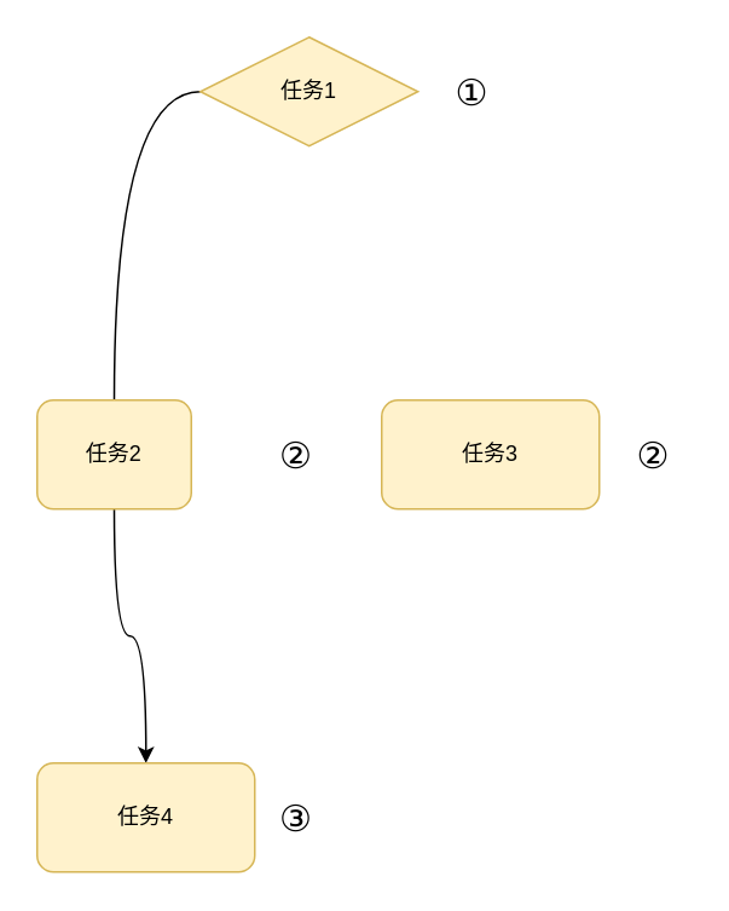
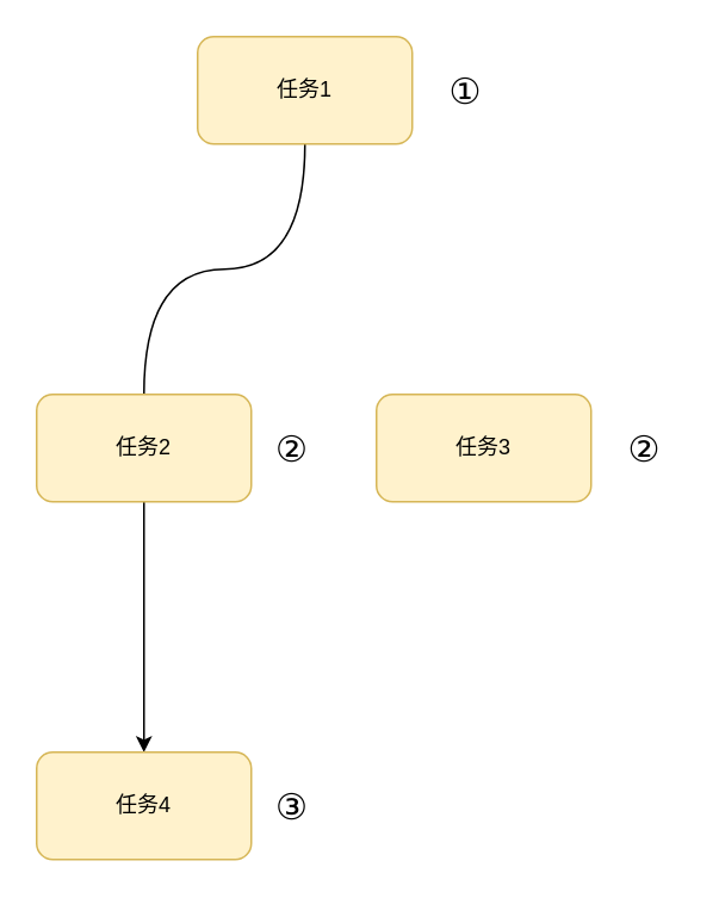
- <mxCell id="3" value="任务1" style="rhombus;whiteSpace=wrap;html=1;fillColor=#fff2cc;strokeColor=#d6b656;" vertex="1" parent="1"><mxGeometry x="110" y="20" width="120" height="60" as="geometry" /></mxCell>
+ <mxCell id="3" value="任务1" style="rounded=1;whiteSpace=wrap;html=1;fillColor=#fff2cc;strokeColor=#d6b656;" vertex="1" parent="1"><mxGeometry x="110" y="20" width="120" height="60" as="geometry" /></mxCell>
- <mxCell id="6" value="任务2" style="rounded=1;whiteSpace=wrap;html=1;fillColor=#fff2cc;strokeColor=#d6b656;" vertex="1" parent="1"><mxGeometry x="20" y="220" width="85" height="60" as="geometry" /></mxCell>
+ <mxCell id="6" value="任务2" style="rounded=1;whiteSpace=wrap;html=1;fillColor=#fff2cc;strokeColor=#d6b656;" vertex="1" parent="1"><mxGeometry x="20" y="220" width="120" height="60" as="geometry" /></mxCell>
